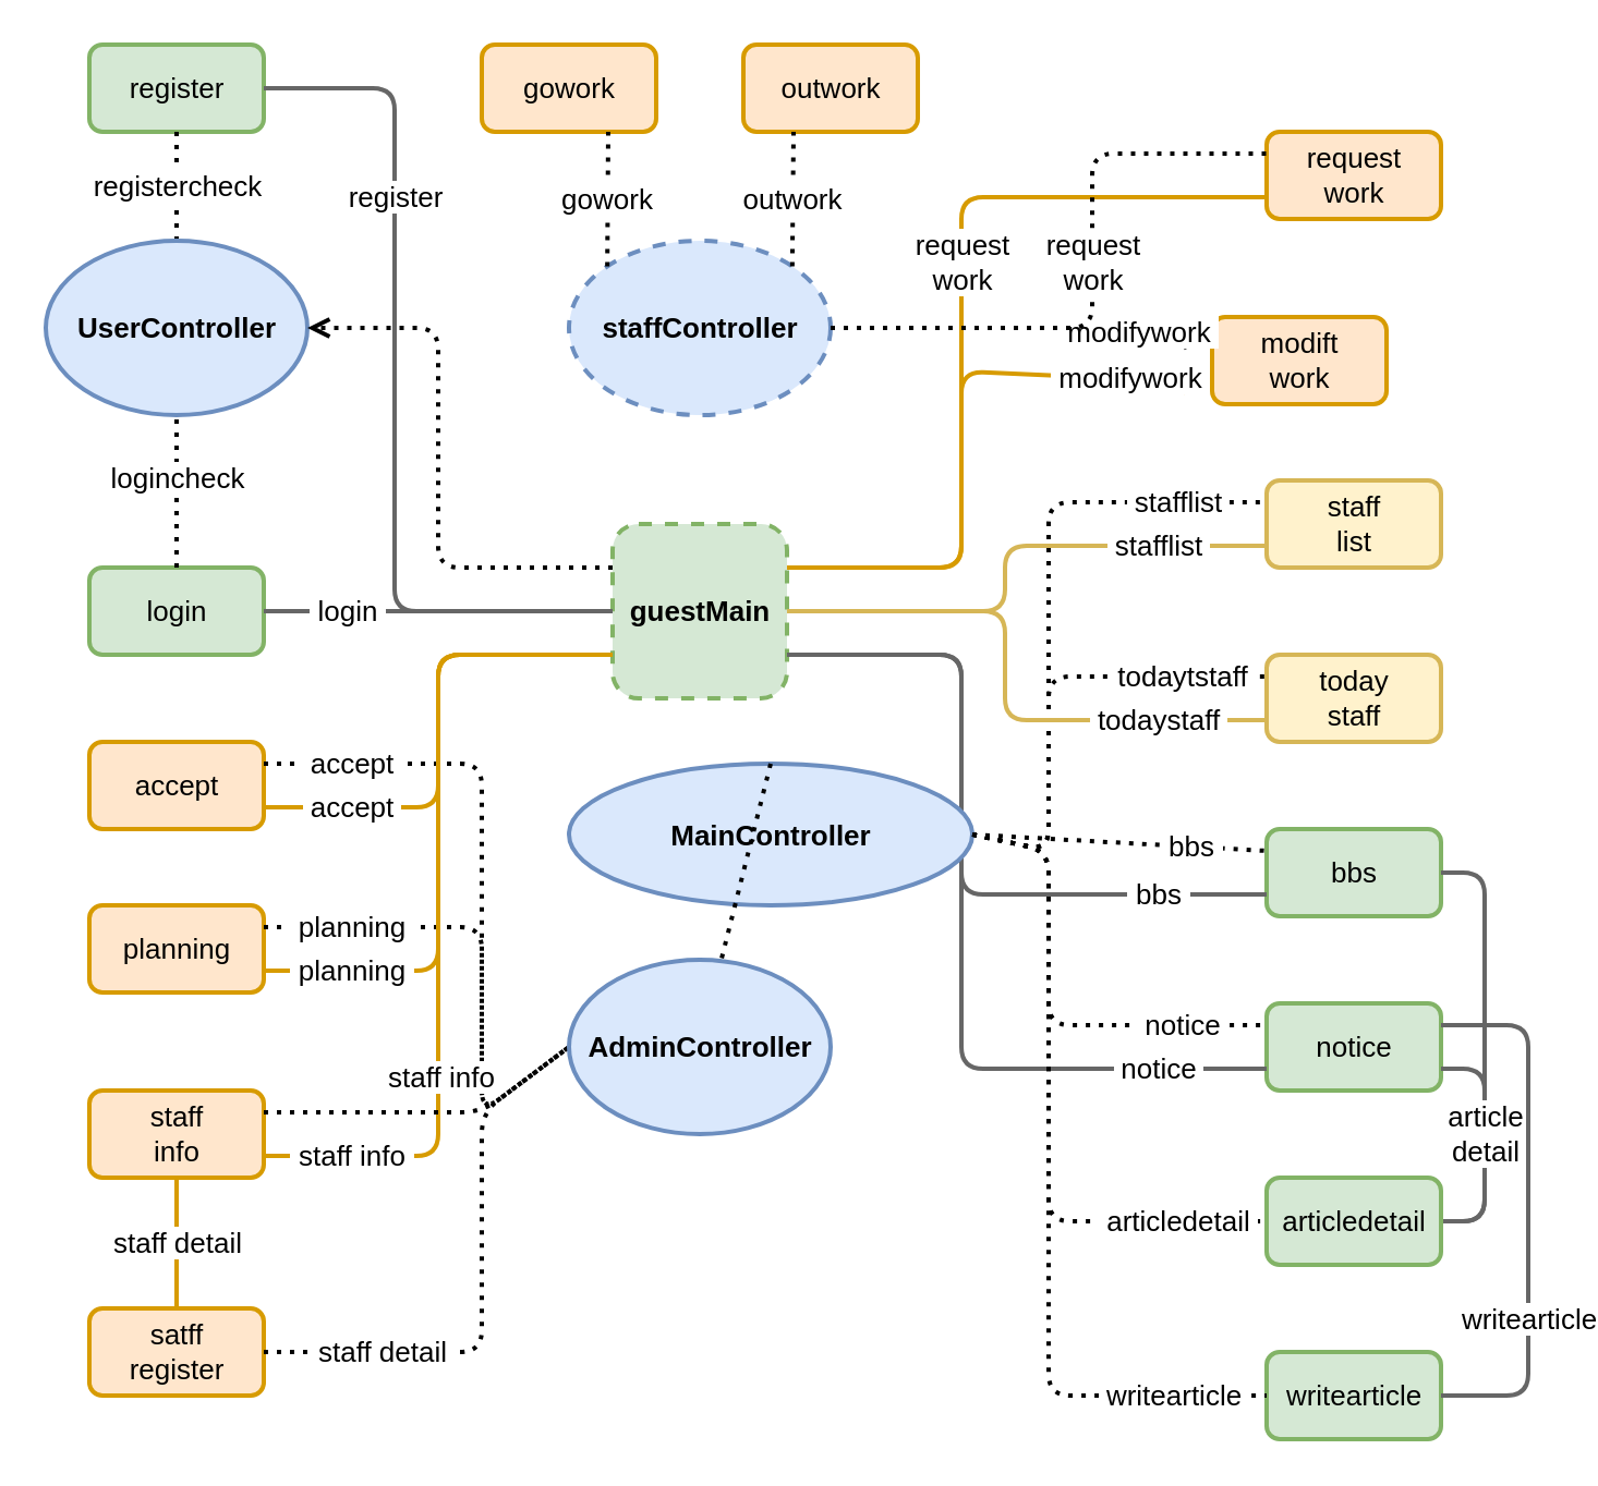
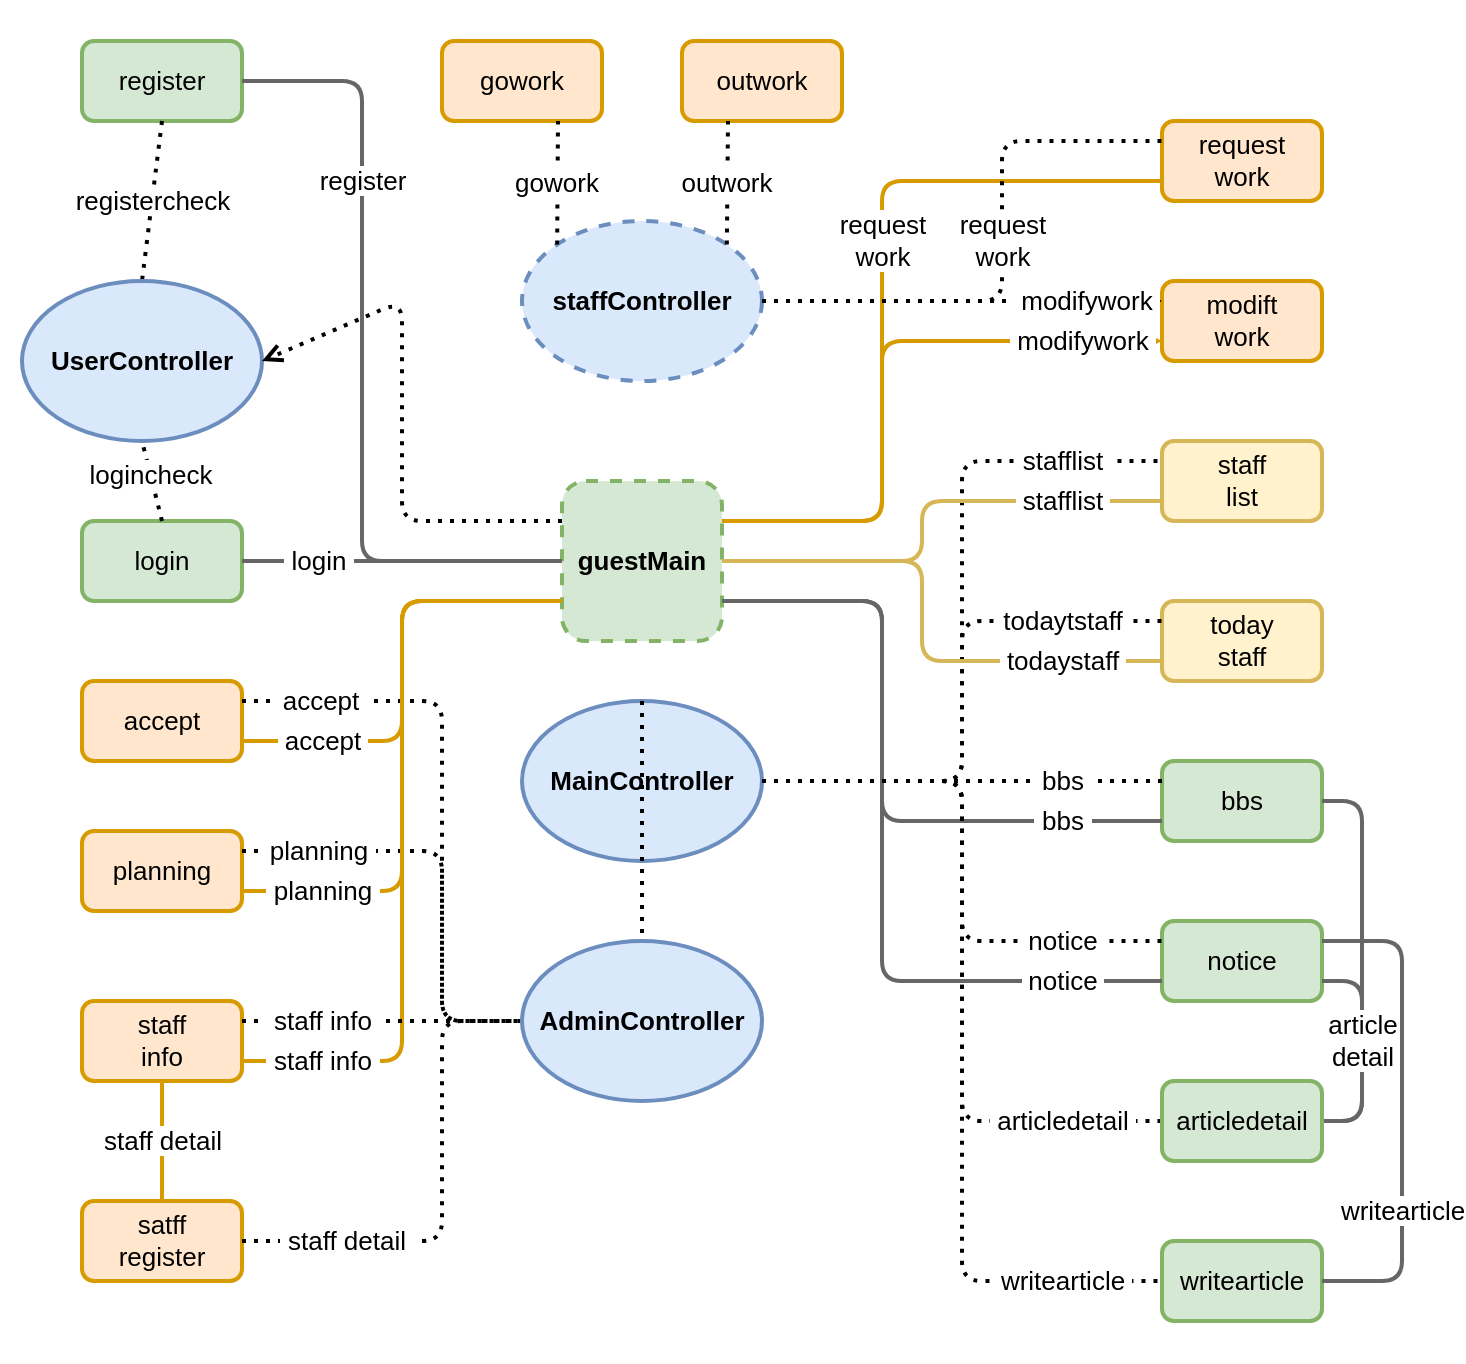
- <mxCell id="32" value="UserController" style="ellipse;whiteSpace=wrap;html=1;fillColor=#dae8fc;strokeColor=#6c8ebf;strokeWidth=2;fontStyle=1;fontSize=13;" parent="1" vertex="1"><mxGeometry x="20.5" y="110" width="120" height="80" as="geometry" /></mxCell>
+ <mxCell id="32" value="UserController" style="ellipse;whiteSpace=wrap;html=1;fillColor=#dae8fc;strokeColor=#6c8ebf;strokeWidth=2;fontStyle=1;fontSize=13;" parent="1" vertex="1"><mxGeometry x="10.5" y="140" width="120" height="80" as="geometry" /></mxCell>
- <mxCell id="25" value="modift&lt;br style=&quot;font-size: 13px;&quot;&gt;work" style="rounded=1;whiteSpace=wrap;html=1;fillColor=#ffe6cc;strokeColor=#d79b00;strokeWidth=2;fontStyle=0;fontSize=13;" parent="1" vertex="1"><mxGeometry x="555.5" y="145" width="80" height="40" as="geometry" /></mxCell>
+ <mxCell id="25" value="modift&lt;br style=&quot;font-size: 13px;&quot;&gt;work" style="rounded=1;whiteSpace=wrap;html=1;fillColor=#ffe6cc;strokeColor=#d79b00;strokeWidth=2;fontStyle=0;fontSize=13;" parent="1" vertex="1"><mxGeometry x="580.5" y="140" width="80" height="40" as="geometry" /></mxCell>
- <mxCell id="34" value="MainController" style="ellipse;whiteSpace=wrap;html=1;fillColor=#dae8fc;strokeColor=#6c8ebf;strokeWidth=2;fontStyle=1;fontSize=13;" parent="1" vertex="1"><mxGeometry x="260.5" y="350" width="185" height="65" as="geometry" /></mxCell>
+ <mxCell id="34" value="MainController" style="ellipse;whiteSpace=wrap;html=1;fillColor=#dae8fc;strokeColor=#6c8ebf;strokeWidth=2;fontStyle=1;fontSize=13;" parent="1" vertex="1"><mxGeometry x="260.5" y="350" width="120" height="80" as="geometry" /></mxCell>
- <mxCell id="48" value="AdminController" style="ellipse;whiteSpace=wrap;html=1;fillColor=#dae8fc;strokeColor=#6c8ebf;strokeWidth=2;fontStyle=1;fontSize=13;" parent="1" vertex="1"><mxGeometry x="260.5" y="440" width="120" height="80" as="geometry" /></mxCell>
+ <mxCell id="48" value="AdminController" style="ellipse;whiteSpace=wrap;html=1;fillColor=#dae8fc;strokeColor=#6c8ebf;strokeWidth=2;fontStyle=1;fontSize=13;" parent="1" vertex="1"><mxGeometry x="260.5" y="470" width="120" height="80" as="geometry" /></mxCell>
